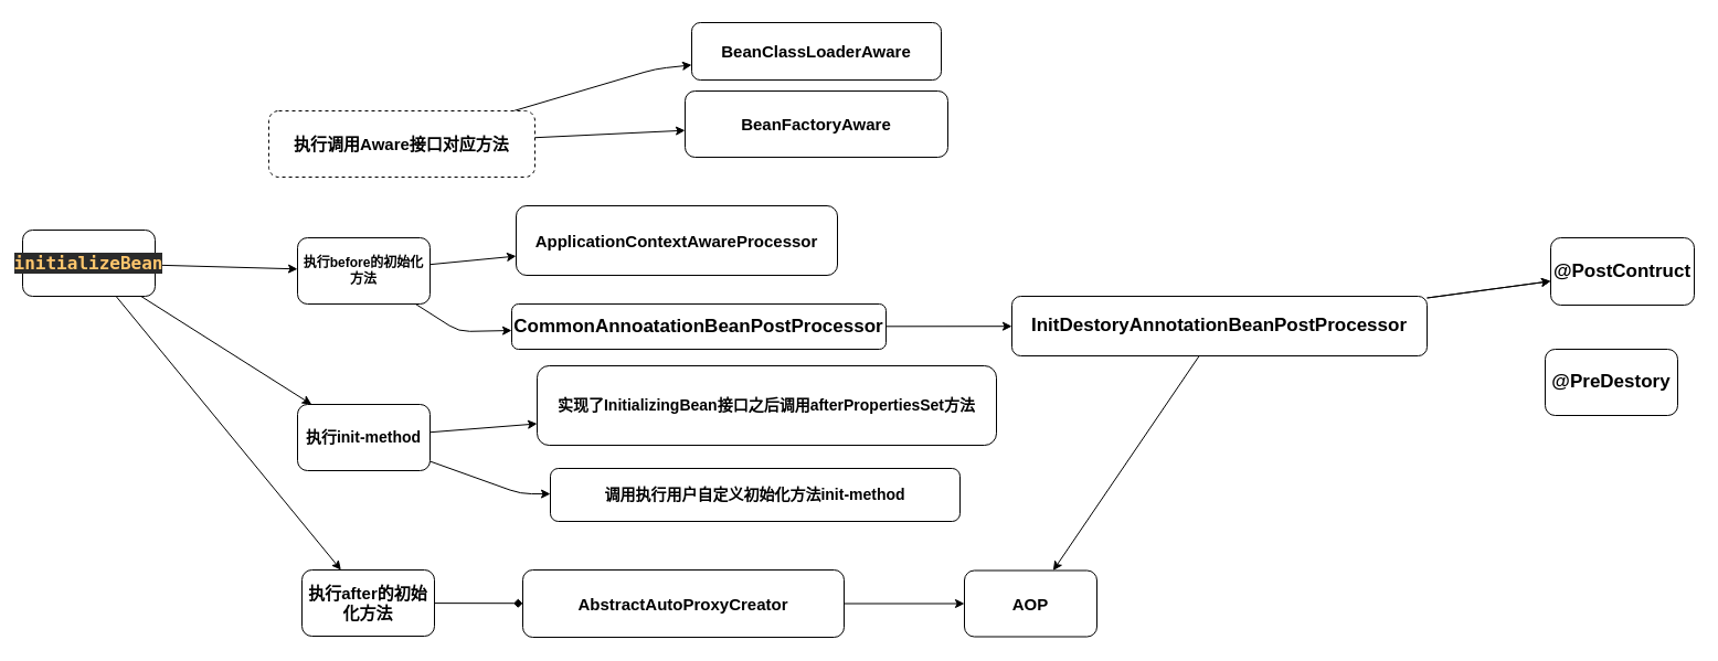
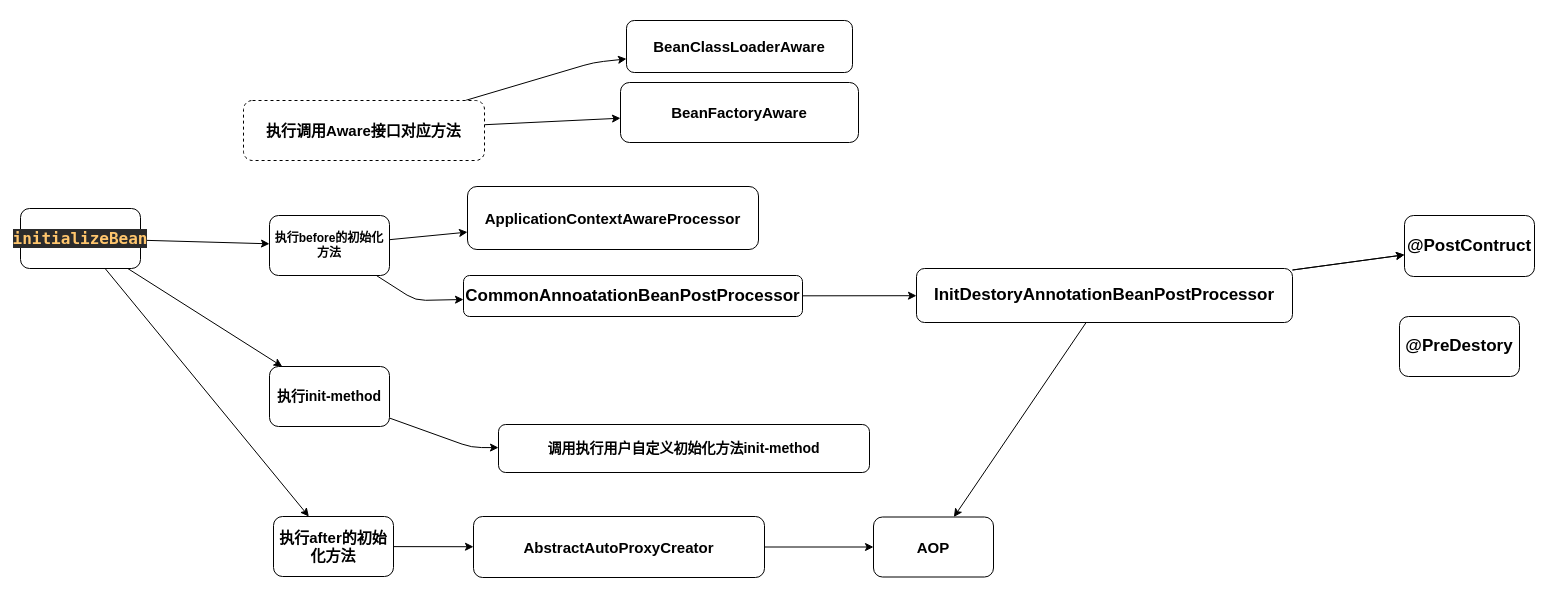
- <mxCell id="26" value="实现了InitializingBean接口之后调用afterPropertiesSet方法" style="whiteSpace=wrap;html=1;fontSize=14;rounded=1;fontStyle=1;" vertex="1" parent="1"><mxGeometry x="486" y="331" width="416" height="72" as="geometry" /></mxCell>
- <mxCell id="14" value="" style="edgeStyle=none;html=1;fontSize=14;fontStyle=1" edge="1" parent="1" source="16" target="26"><mxGeometry relative="1" as="geometry" /></mxCell>
- <mxCell id="9" value="" style="edgeStyle=none;html=1;fontSize=15;endArrow=diamond;" edge="1" parent="1" source="10" target="31"><mxGeometry relative="1" as="geometry" /></mxCell>
+ <mxCell id="9" value="" style="edgeStyle=none;html=1;fontSize=15;" edge="1" parent="1" source="10" target="31"><mxGeometry relative="1" as="geometry" /></mxCell>
